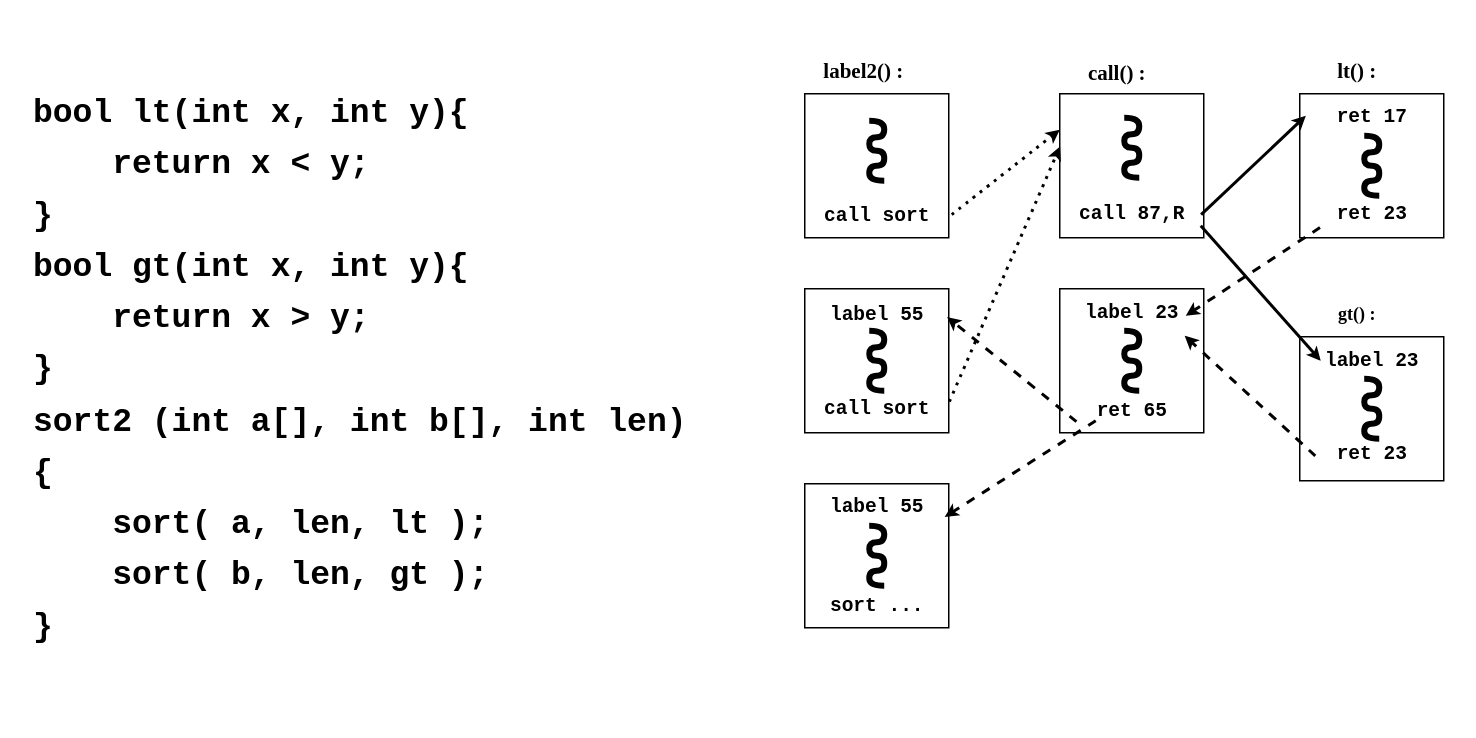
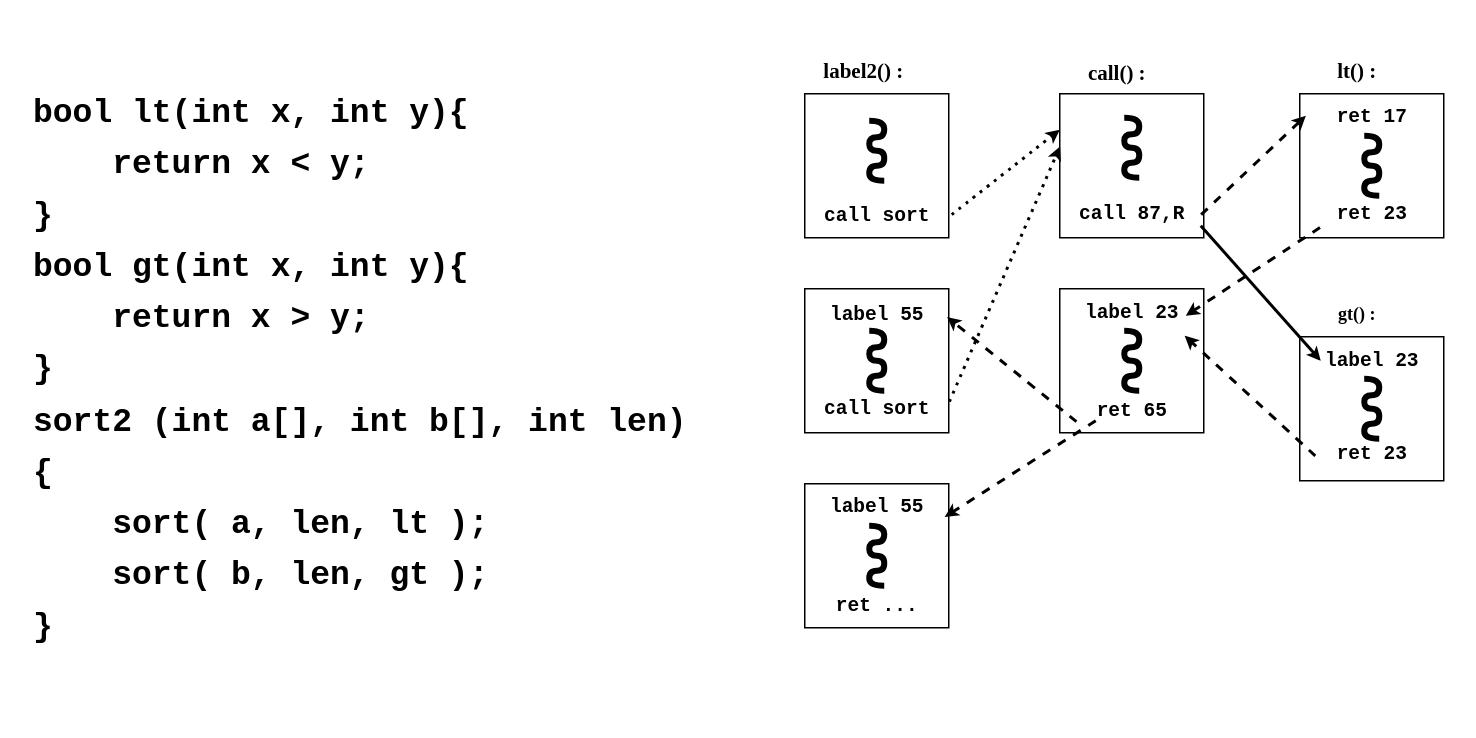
- <mxCell id="34" value="" style="endArrow=classic;html=1;strokeWidth=2;fontFamily=Courier New;fontSize=13;fontColor=default;startSize=3;endSize=3;curved=1;elbow=vertical;exitX=1.014;exitY=0.52;exitDx=0;exitDy=0;exitPerimeter=0;entryX=0.012;entryY=0.49;entryDx=0;entryDy=0;entryPerimeter=0;" edge="1" parent="1" source="18" target="22"><mxGeometry width="50" height="50" relative="1" as="geometry"><mxPoint x="737.11" y="300.62" as="sourcePoint" /><mxPoint x="650.89" y="230.83" as="targetPoint" /></mxGeometry></mxCell>
+ <mxCell id="34" value="" style="endArrow=classic;html=1;strokeWidth=2;fontFamily=Courier New;fontSize=13;fontColor=default;startSize=3;endSize=3;curved=1;elbow=vertical;exitX=1.014;exitY=0.52;exitDx=0;exitDy=0;exitPerimeter=0;entryX=0.012;entryY=0.49;entryDx=0;entryDy=0;entryPerimeter=0;dashed=1;" edge="1" parent="1" source="18" target="22"><mxGeometry width="50" height="50" relative="1" as="geometry"><mxPoint x="737.11" y="300.62" as="sourcePoint" /><mxPoint x="650.89" y="230.83" as="targetPoint" /></mxGeometry></mxCell>
- <mxCell id="29" value="&lt;font face=&quot;Courier New&quot; style=&quot;font-size: 13px;&quot;&gt;sort ...&lt;/font&gt;" style="text;html=1;resizable=0;autosize=1;align=center;verticalAlign=middle;points=[];fillColor=none;strokeColor=none;rounded=0;labelBackgroundColor=none;fontFamily=Times New Roman;fontSize=13;fontColor=#000000;fontStyle=1" vertex="1" parent="1"><mxGeometry x="544" y="388" width="80" height="30" as="geometry" /></mxCell>
+ <mxCell id="29" value="&lt;font face=&quot;Courier New&quot; style=&quot;font-size: 13px;&quot;&gt;ret ...&lt;/font&gt;" style="text;html=1;resizable=0;autosize=1;align=center;verticalAlign=middle;points=[];fillColor=none;strokeColor=none;rounded=0;labelBackgroundColor=none;fontFamily=Times New Roman;fontSize=13;fontColor=#000000;fontStyle=1" vertex="1" parent="1"><mxGeometry x="544" y="388" width="80" height="30" as="geometry" /></mxCell>
